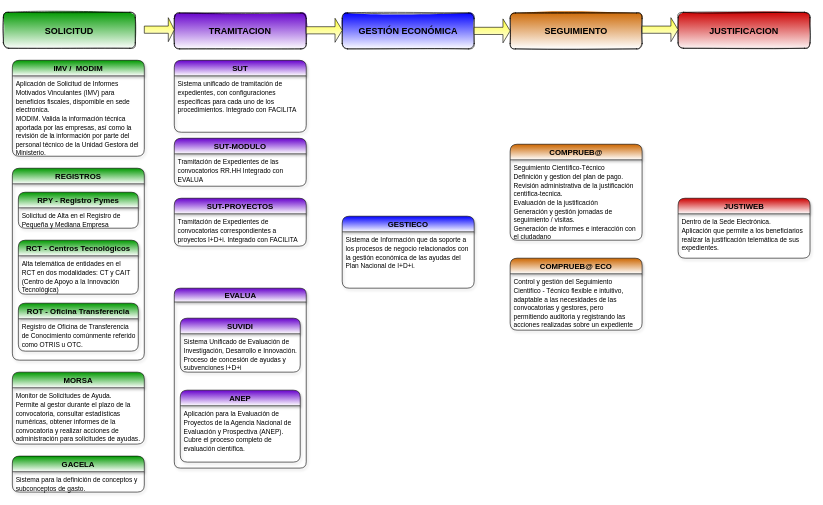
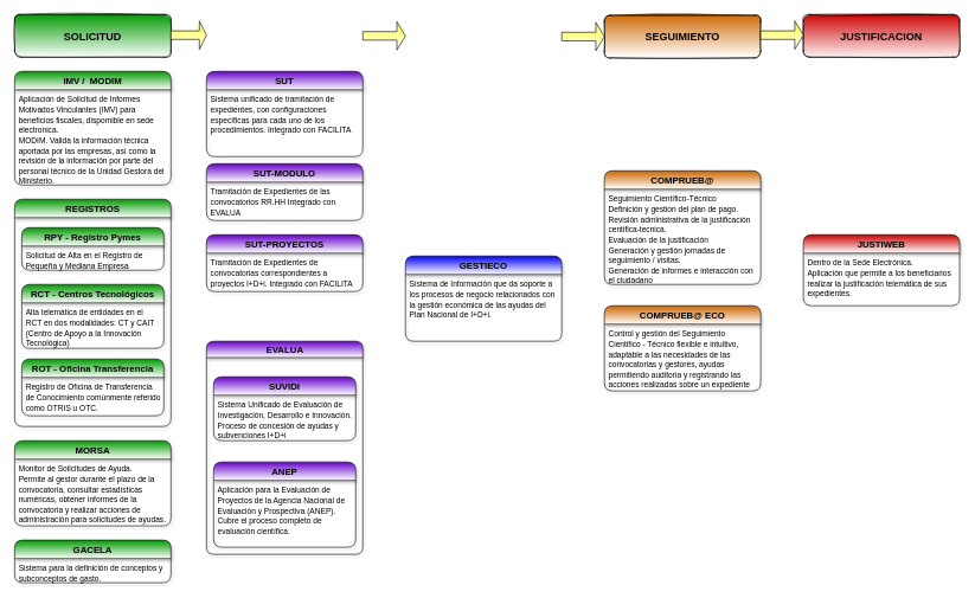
- <mxCell id="2" value="&lt;font style=&quot;font-size: 15px&quot;&gt;&lt;b&gt;SOLICITUD&lt;/b&gt;&lt;/font&gt;" style="rounded=1;whiteSpace=wrap;html=1;strokeWidth=1;fillWeight=4;hachureGap=8;hachureAngle=45;fillColor=#009900;sketch=1;pointerEvents=0;gradientColor=#ffffff;" parent="1" vertex="1"><mxGeometry x="5" y="20" width="220" height="60" as="geometry" /></mxCell>
+ <mxCell id="2" value="&lt;font style=&quot;font-size: 15px&quot;&gt;&lt;b&gt;SOLICITUD&lt;/b&gt;&lt;/font&gt;" style="rounded=1;whiteSpace=wrap;html=1;strokeWidth=1;fillWeight=4;hachureGap=8;hachureAngle=45;fillColor=#009900;sketch=1;pointerEvents=0;gradientColor=#ffffff;" parent="1" vertex="1"><mxGeometry x="20" y="20" width="220" height="60" as="geometry" /></mxCell>
- <mxCell id="3" value="&lt;font style=&quot;font-size: 15px&quot;&gt;&lt;b&gt;TRAMITACION&lt;/b&gt;&lt;/font&gt;" style="rounded=1;whiteSpace=wrap;html=1;strokeWidth=1;fillWeight=4;hachureGap=8;hachureAngle=45;fillColor=#6600CC;sketch=1;pointerEvents=0;gradientColor=#ffffff;" parent="1" vertex="1"><mxGeometry x="290" y="21" width="220" height="60" as="geometry" /></mxCell>
- <mxCell id="4" value="&lt;font style=&quot;font-size: 15px&quot;&gt;&lt;b&gt;GESTIÓN ECONÓMICA&lt;/b&gt;&lt;/font&gt;" style="rounded=1;whiteSpace=wrap;html=1;strokeWidth=1;fillWeight=4;hachureGap=8;hachureAngle=45;fillColor=#0000FF;sketch=1;pointerEvents=0;gradientColor=#ffffff;" parent="1" vertex="1"><mxGeometry x="570" y="21" width="220" height="60" as="geometry" /></mxCell>
- <mxCell id="27" value="&lt;font style=&quot;font-size: 11px&quot;&gt;Control y gestión del Seguimiento Cientifico - Técnico flexible e intuitivo, adaptable a las necesidades de las convocatorias y gestores, pero permitiendo auditoria y registrando las acciones realizadas sobre un expediente&lt;br&gt;&lt;/font&gt;" style="text;strokeColor=none;fillColor=none;align=left;verticalAlign=top;spacingLeft=4;spacingRight=4;overflow=hidden;rotatable=0;points=[[0,0.5],[1,0.5]];portConstraint=eastwest;whiteSpace=wrap;html=1;" vertex="1" parent="26"><mxGeometry y="26" width="220" height="94" as="geometry" /></mxCell>
+ <mxCell id="27" value="&lt;font style=&quot;font-size: 11px&quot;&gt;Control y gestión del Seguimiento Cientifico - Técnico flexible e intuitivo, adaptable a las necesidades de las convocatorias y gestores, ayudas permitiendo auditoria y registrando las acciones realizadas sobre un expediente&lt;br&gt;&lt;/font&gt;" style="text;strokeColor=none;fillColor=none;align=left;verticalAlign=top;spacingLeft=4;spacingRight=4;overflow=hidden;rotatable=0;points=[[0,0.5],[1,0.5]];portConstraint=eastwest;whiteSpace=wrap;html=1;" vertex="1" parent="26"><mxGeometry y="26" width="220" height="94" as="geometry" /></mxCell>
